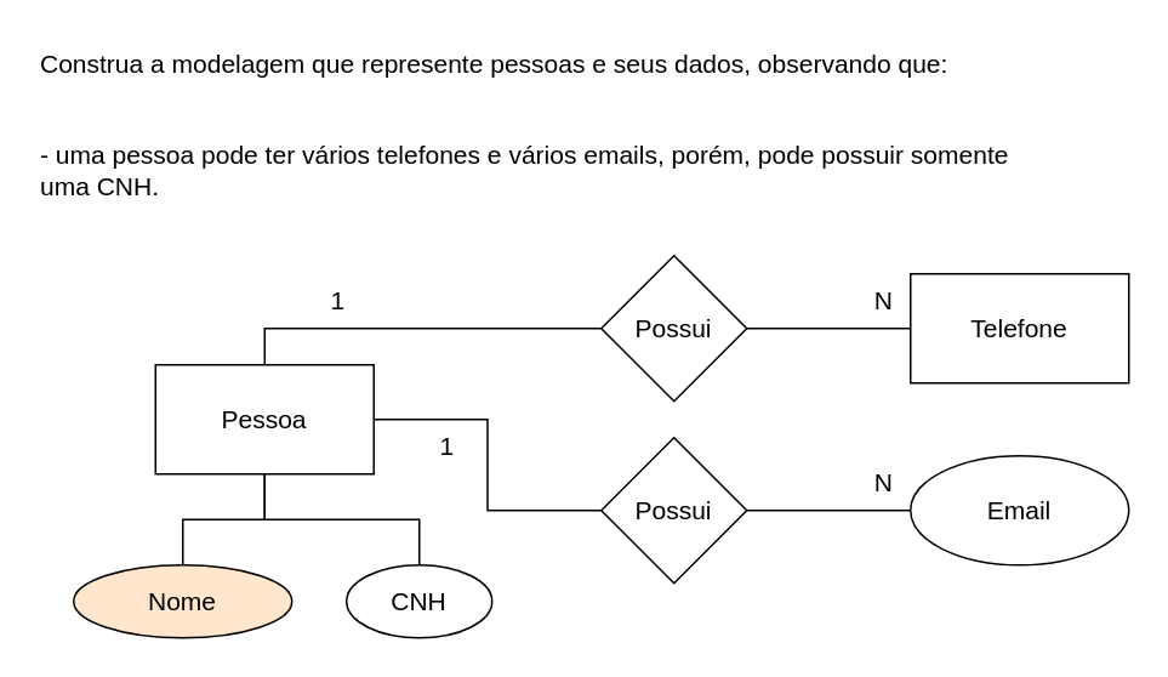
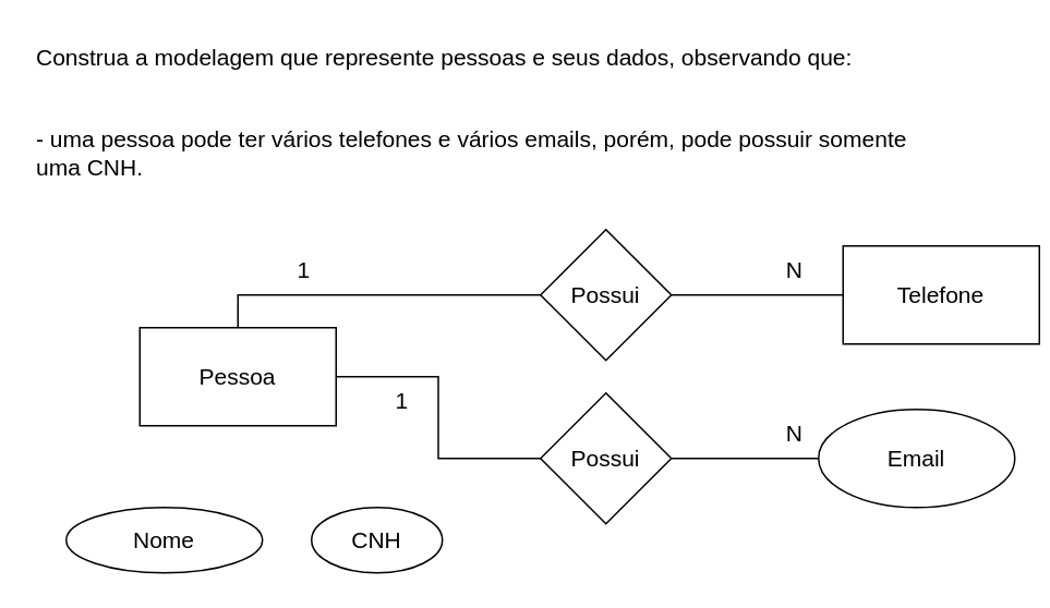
- <mxCell id="9" value="&lt;font style=&quot;font-size: 14px;&quot;&gt;Telefone&lt;/font&gt;" style="rounded=0;whiteSpace=wrap;html=1;" parent="1" vertex="1"><mxGeometry x="500" y="150" width="120" height="60" as="geometry" /></mxCell>
+ <mxCell id="9" value="&lt;font style=&quot;font-size: 14px;&quot;&gt;Telefone&lt;/font&gt;" style="rounded=0;whiteSpace=wrap;html=1;" parent="1" vertex="1"><mxGeometry x="515" y="150" width="120" height="60" as="geometry" /></mxCell>
- <mxCell id="3" style="edgeStyle=orthogonalEdgeStyle;rounded=0;orthogonalLoop=1;jettySize=auto;html=1;endArrow=none;endFill=0;" parent="1" source="5" target="11" edge="1"><mxGeometry relative="1" as="geometry" /></mxCell>
- <mxCell id="4" style="edgeStyle=orthogonalEdgeStyle;rounded=0;orthogonalLoop=1;jettySize=auto;html=1;exitX=0.5;exitY=1;exitDx=0;exitDy=0;entryX=0.5;entryY=0;entryDx=0;entryDy=0;endArrow=none;endFill=0;" parent="1" source="5" target="10" edge="1"><mxGeometry relative="1" as="geometry" /></mxCell>
- <mxCell id="11" value="&lt;font style=&quot;font-size: 14px;&quot;&gt;Nome&lt;/font&gt;" style="ellipse;whiteSpace=wrap;html=1;fillColor=#ffe6cc;" parent="1" vertex="1"><mxGeometry x="40" y="310" width="120" height="40" as="geometry" /></mxCell>
+ <mxCell id="11" value="&lt;font style=&quot;font-size: 14px;&quot;&gt;Nome&lt;/font&gt;" style="ellipse;whiteSpace=wrap;html=1;" parent="1" vertex="1"><mxGeometry x="40" y="310" width="120" height="40" as="geometry" /></mxCell>
